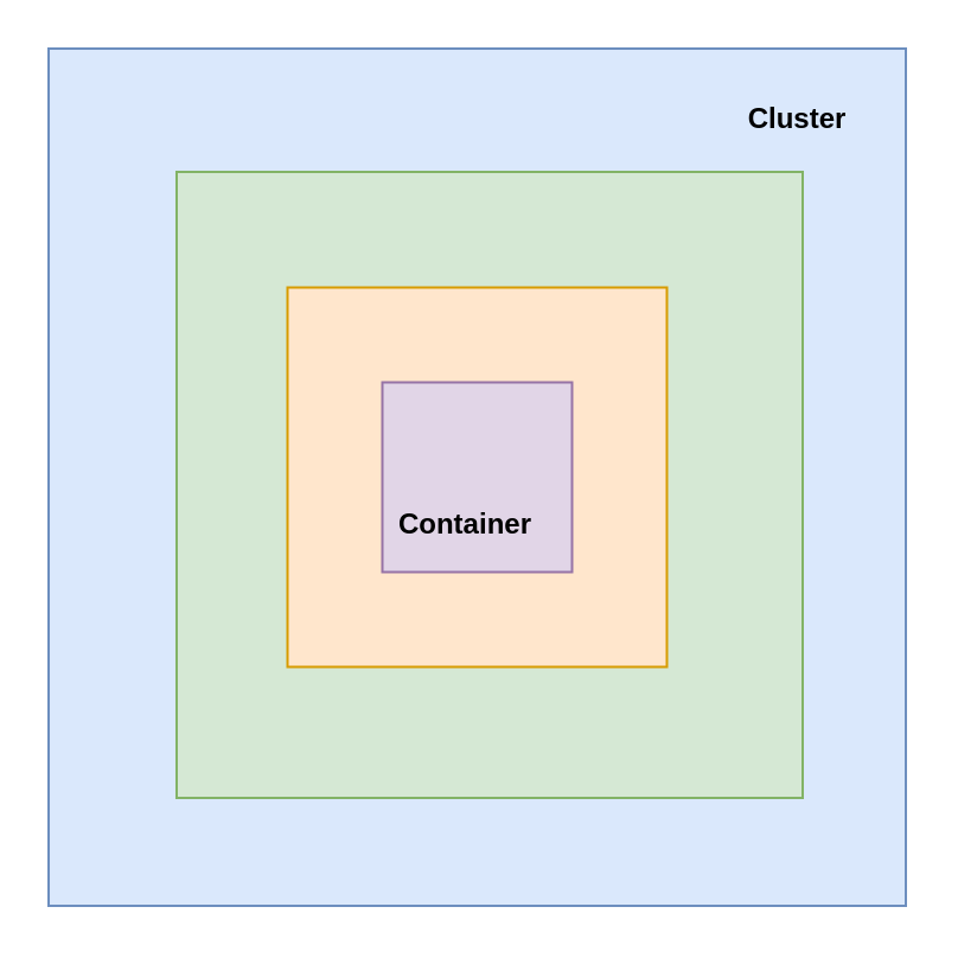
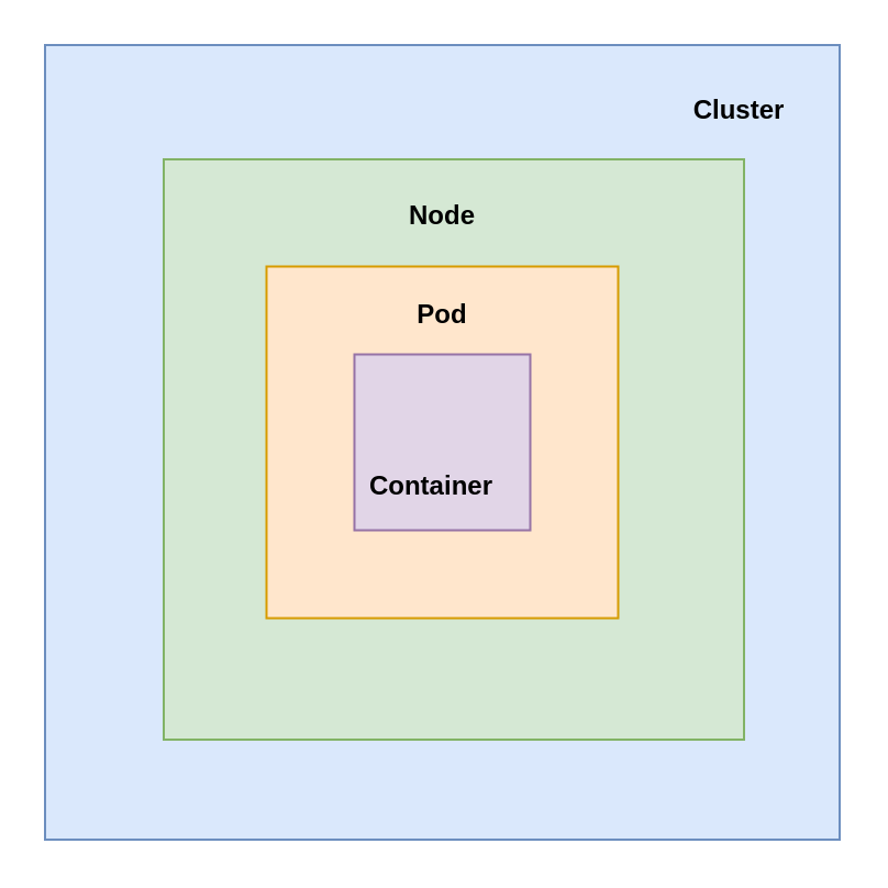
+ <mxCell id="8" value="&lt;b&gt;Node&lt;/b&gt;" style="text;html=1;align=center;verticalAlign=middle;whiteSpace=wrap;rounded=0;" vertex="1" parent="1"><mxGeometry x="170.75" y="83" width="60" height="30" as="geometry" /></mxCell>
+ <mxCell id="7" value="&lt;b&gt;Pod&lt;/b&gt;" style="text;html=1;align=center;verticalAlign=middle;whiteSpace=wrap;rounded=0;" vertex="1" parent="1"><mxGeometry x="170.75" y="128" width="60" height="30" as="geometry" /></mxCell>
